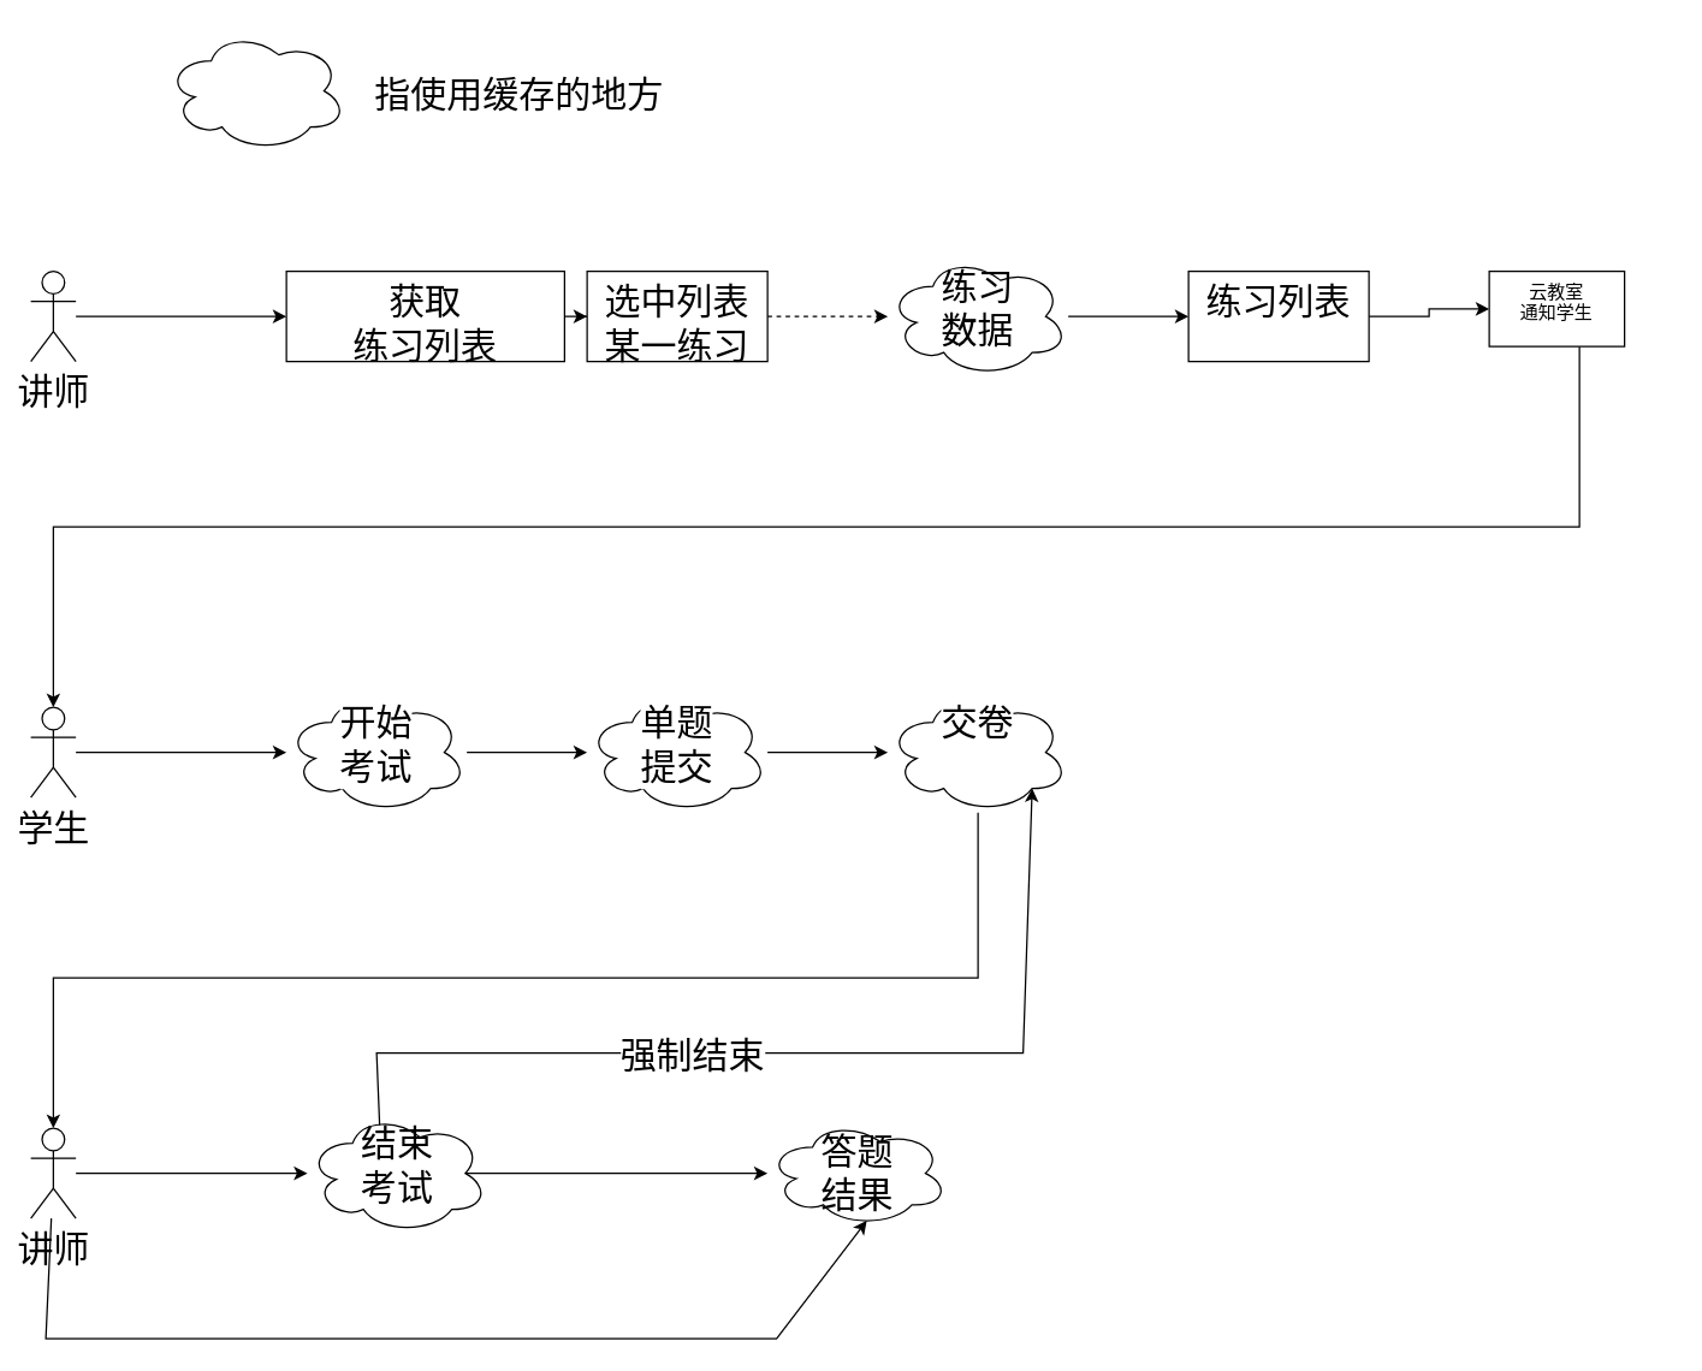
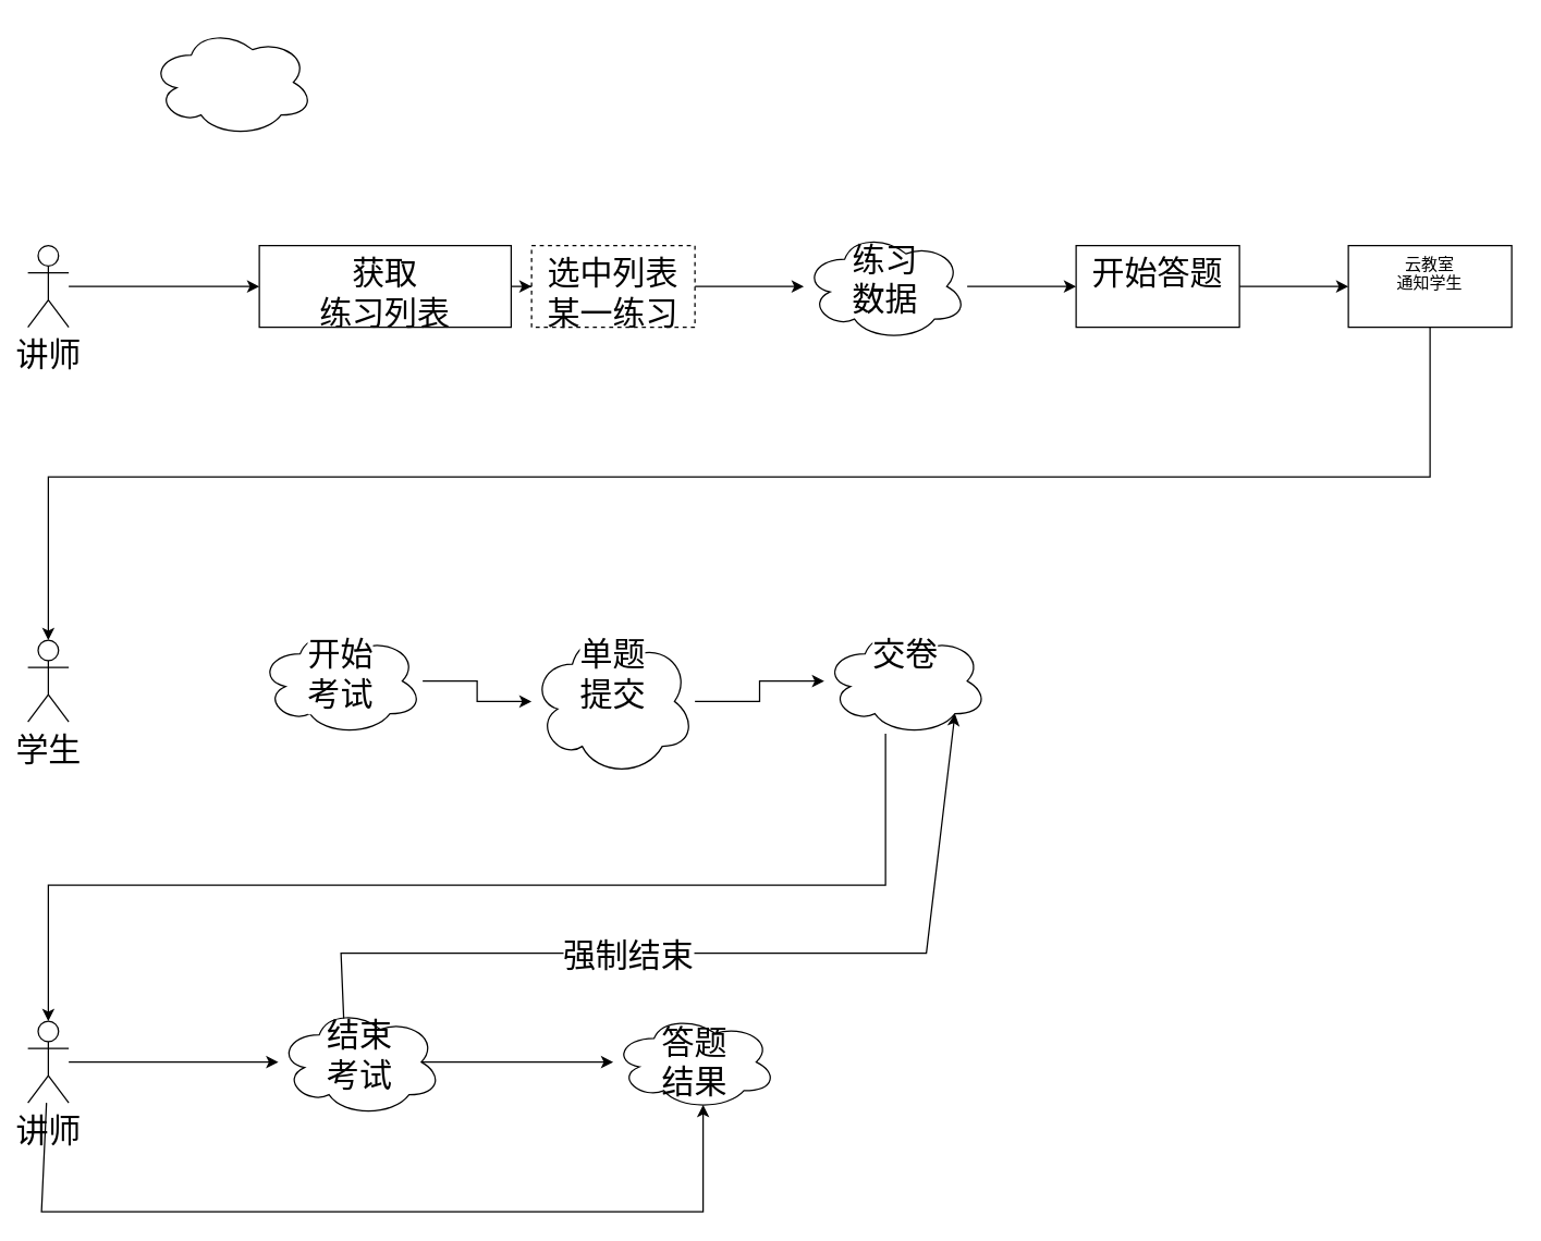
- <mxCell id="31" value="指使用缓存的地方" style="text;html=1;strokeColor=none;fillColor=none;align=center;verticalAlign=middle;whiteSpace=wrap;rounded=0;labelBackgroundColor=#ffffff;fontSize=24;" vertex="1" parent="1"><mxGeometry x="240" y="45" width="210" height="35" as="geometry" /></mxCell>
- <mxCell id="11" value="&lt;font style=&quot;font-size: 24px;&quot;&gt;练习列表&lt;/font&gt;" style="whiteSpace=wrap;html=1;verticalAlign=top;" vertex="1" parent="1"><mxGeometry x="790" y="180" width="120" height="60" as="geometry" /></mxCell>
+ <mxCell id="11" value="&lt;font style=&quot;font-size: 24px;&quot;&gt;开始答题&lt;/font&gt;" style="whiteSpace=wrap;html=1;verticalAlign=top;" vertex="1" parent="1"><mxGeometry x="790" y="180" width="120" height="60" as="geometry" /></mxCell>
- <mxCell id="13" value="云教室&lt;br&gt;通知学生" style="whiteSpace=wrap;html=1;verticalAlign=top;" vertex="1" parent="1"><mxGeometry x="990" y="180" width="90" height="50" as="geometry" /></mxCell>
+ <mxCell id="13" value="云教室&lt;br&gt;通知学生" style="whiteSpace=wrap;html=1;verticalAlign=top;" vertex="1" parent="1"><mxGeometry x="990" y="180" width="120" height="60" as="geometry" /></mxCell>
- <mxCell id="7" value="&lt;span style=&quot;font-size: 24px;&quot;&gt;选中列表&lt;br&gt;某一练习&lt;br&gt;&lt;/span&gt;" style="whiteSpace=wrap;html=1;verticalAlign=top;" vertex="1" parent="1"><mxGeometry x="390" y="180" width="120" height="60" as="geometry" /></mxCell>
+ <mxCell id="7" value="&lt;span style=&quot;font-size: 24px;&quot;&gt;选中列表&lt;br&gt;某一练习&lt;br&gt;&lt;/span&gt;" style="whiteSpace=wrap;html=1;verticalAlign=top;dashed=1;" vertex="1" parent="1"><mxGeometry x="390" y="180" width="120" height="60" as="geometry" /></mxCell>
- <mxCell id="6" value="" style="edgeStyle=orthogonalEdgeStyle;rounded=0;orthogonalLoop=1;jettySize=auto;html=1;fontSize=24;dashed=1;" edge="1" parent="1" source="7" target="9"><mxGeometry relative="1" as="geometry" /></mxCell>
+ <mxCell id="6" value="" style="edgeStyle=orthogonalEdgeStyle;rounded=0;orthogonalLoop=1;jettySize=auto;html=1;fontSize=24;" edge="1" parent="1" source="7" target="9"><mxGeometry relative="1" as="geometry" /></mxCell>
- <mxCell id="14" value="" style="edgeStyle=orthogonalEdgeStyle;rounded=0;orthogonalLoop=1;jettySize=auto;html=1;fontSize=24;" edge="1" parent="1" source="15" target="17"><mxGeometry relative="1" as="geometry" /></mxCell>
- <mxCell id="19" value="单题&lt;br&gt;提交" style="ellipse;shape=cloud;whiteSpace=wrap;html=1;fontSize=24;verticalAlign=top;labelBackgroundColor=#ffffff;" vertex="1" parent="1"><mxGeometry x="390" y="460" width="120" height="80" as="geometry" /></mxCell>
+ <mxCell id="19" value="单题&lt;br&gt;提交" style="ellipse;shape=cloud;whiteSpace=wrap;html=1;fontSize=24;verticalAlign=top;labelBackgroundColor=#ffffff;" vertex="1" parent="1"><mxGeometry x="390" y="460" width="120" height="110" as="geometry" /></mxCell>
- <mxCell id="21" value="交卷" style="ellipse;shape=cloud;whiteSpace=wrap;html=1;fontSize=24;verticalAlign=top;labelBackgroundColor=#ffffff;" vertex="1" parent="1"><mxGeometry x="590" y="460" width="120" height="80" as="geometry" /></mxCell>
+ <mxCell id="21" value="交卷" style="ellipse;shape=cloud;whiteSpace=wrap;html=1;fontSize=24;verticalAlign=top;labelBackgroundColor=#ffffff;" vertex="1" parent="1"><mxGeometry x="605" y="460" width="120" height="80" as="geometry" /></mxCell>
- <mxCell id="24" value="&lt;font style=&quot;font-size: 24px;&quot;&gt;答题&lt;br&gt;结果&lt;/font&gt;" style="ellipse;shape=cloud;whiteSpace=wrap;html=1;verticalAlign=top;" vertex="1" parent="1"><mxGeometry x="510" y="745" width="120" height="70" as="geometry" /></mxCell>
+ <mxCell id="24" value="&lt;font style=&quot;font-size: 24px;&quot;&gt;答题&lt;br&gt;结果&lt;/font&gt;" style="ellipse;shape=cloud;whiteSpace=wrap;html=1;verticalAlign=top;" vertex="1" parent="1"><mxGeometry x="450" y="745" width="120" height="70" as="geometry" /></mxCell>
